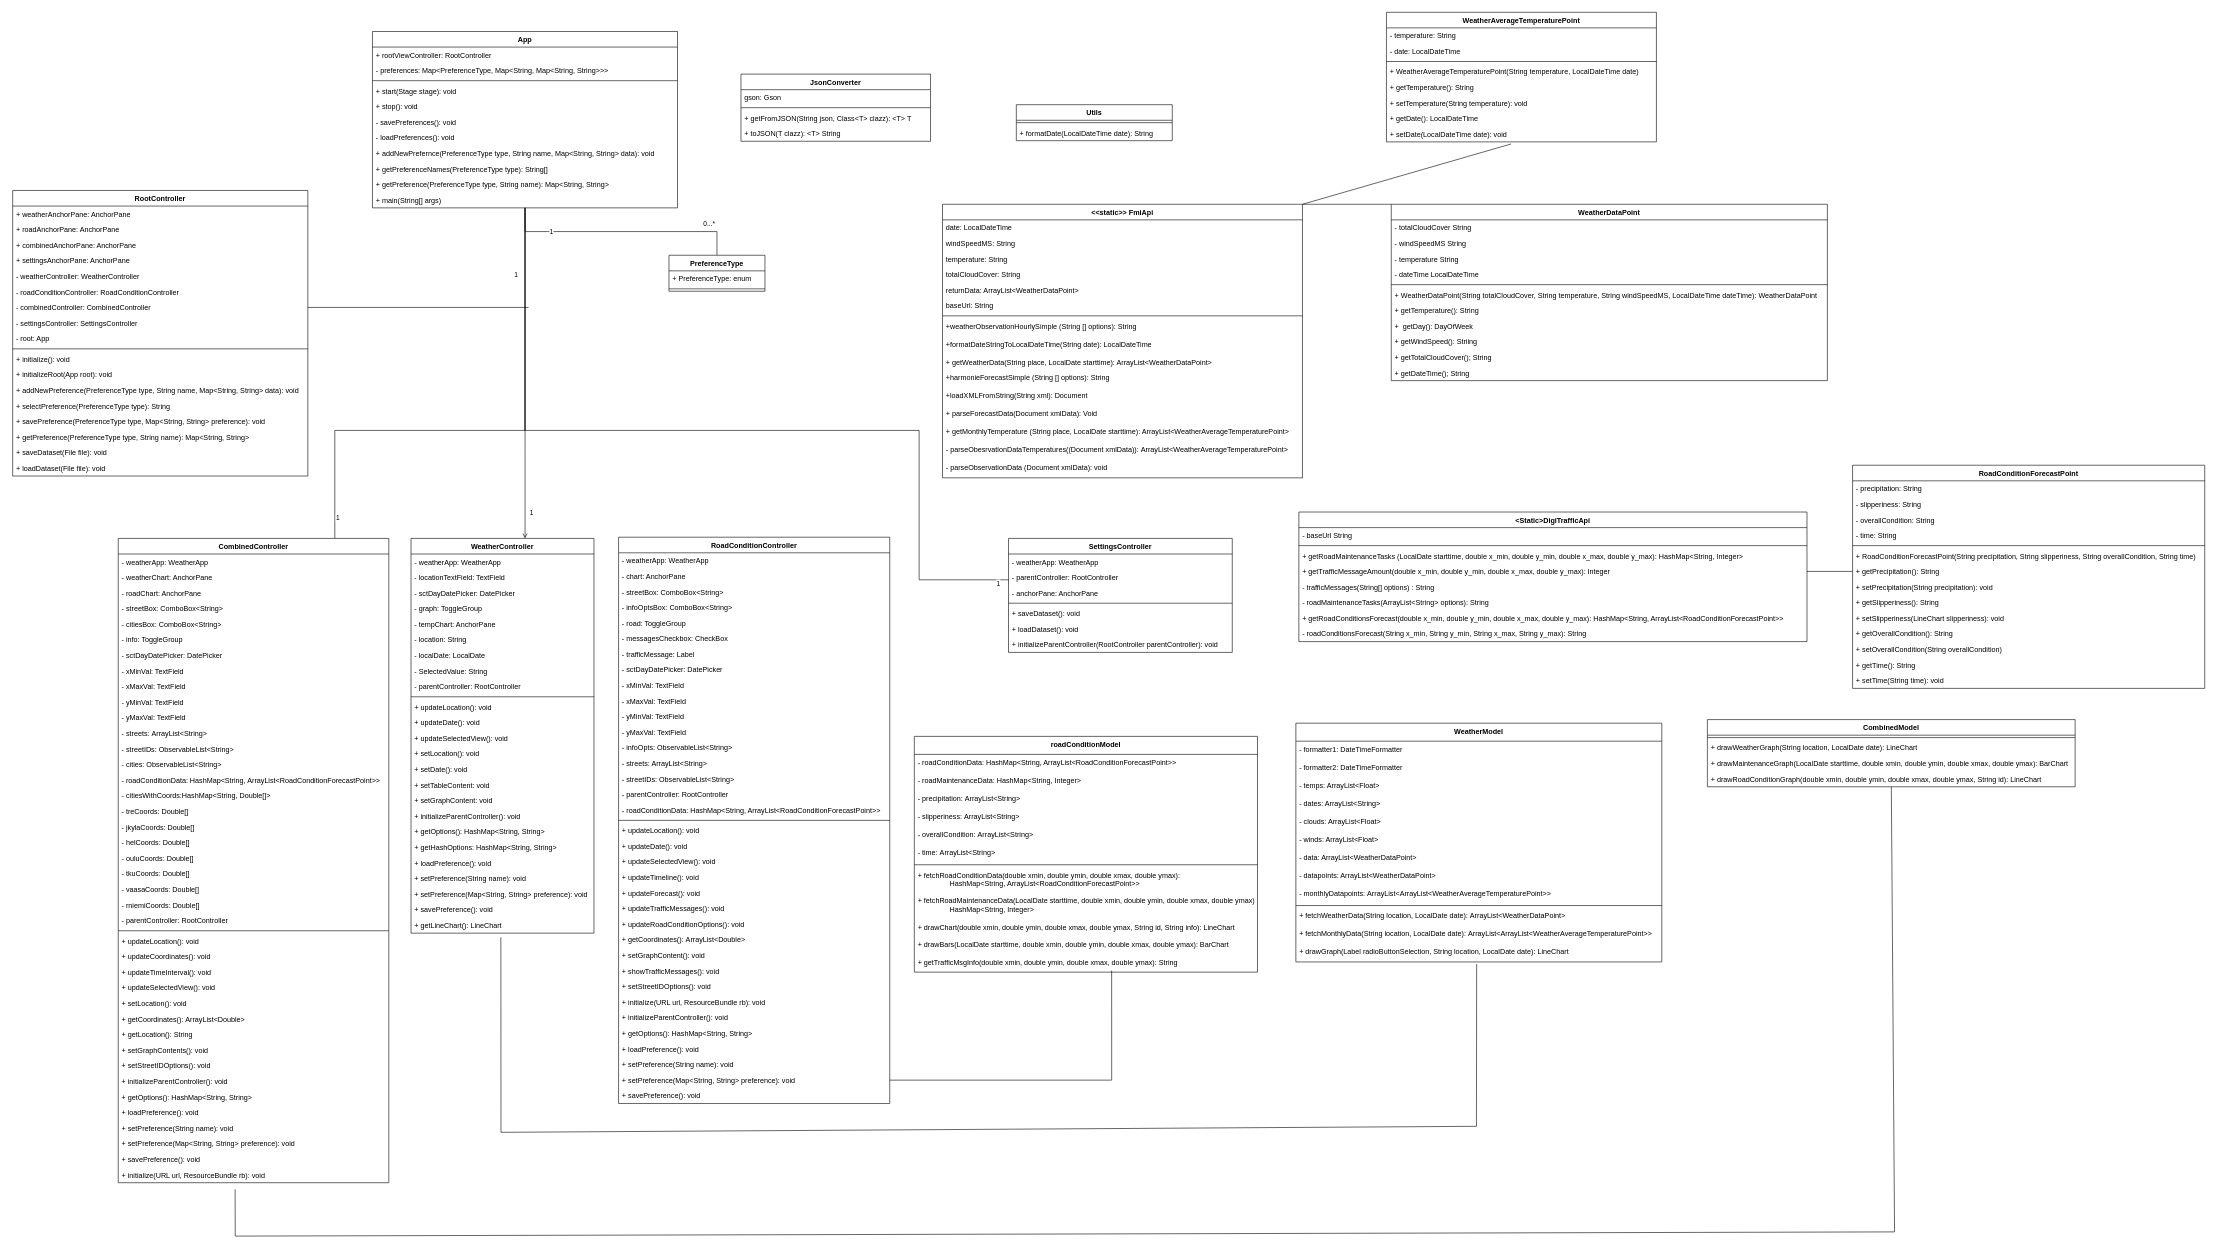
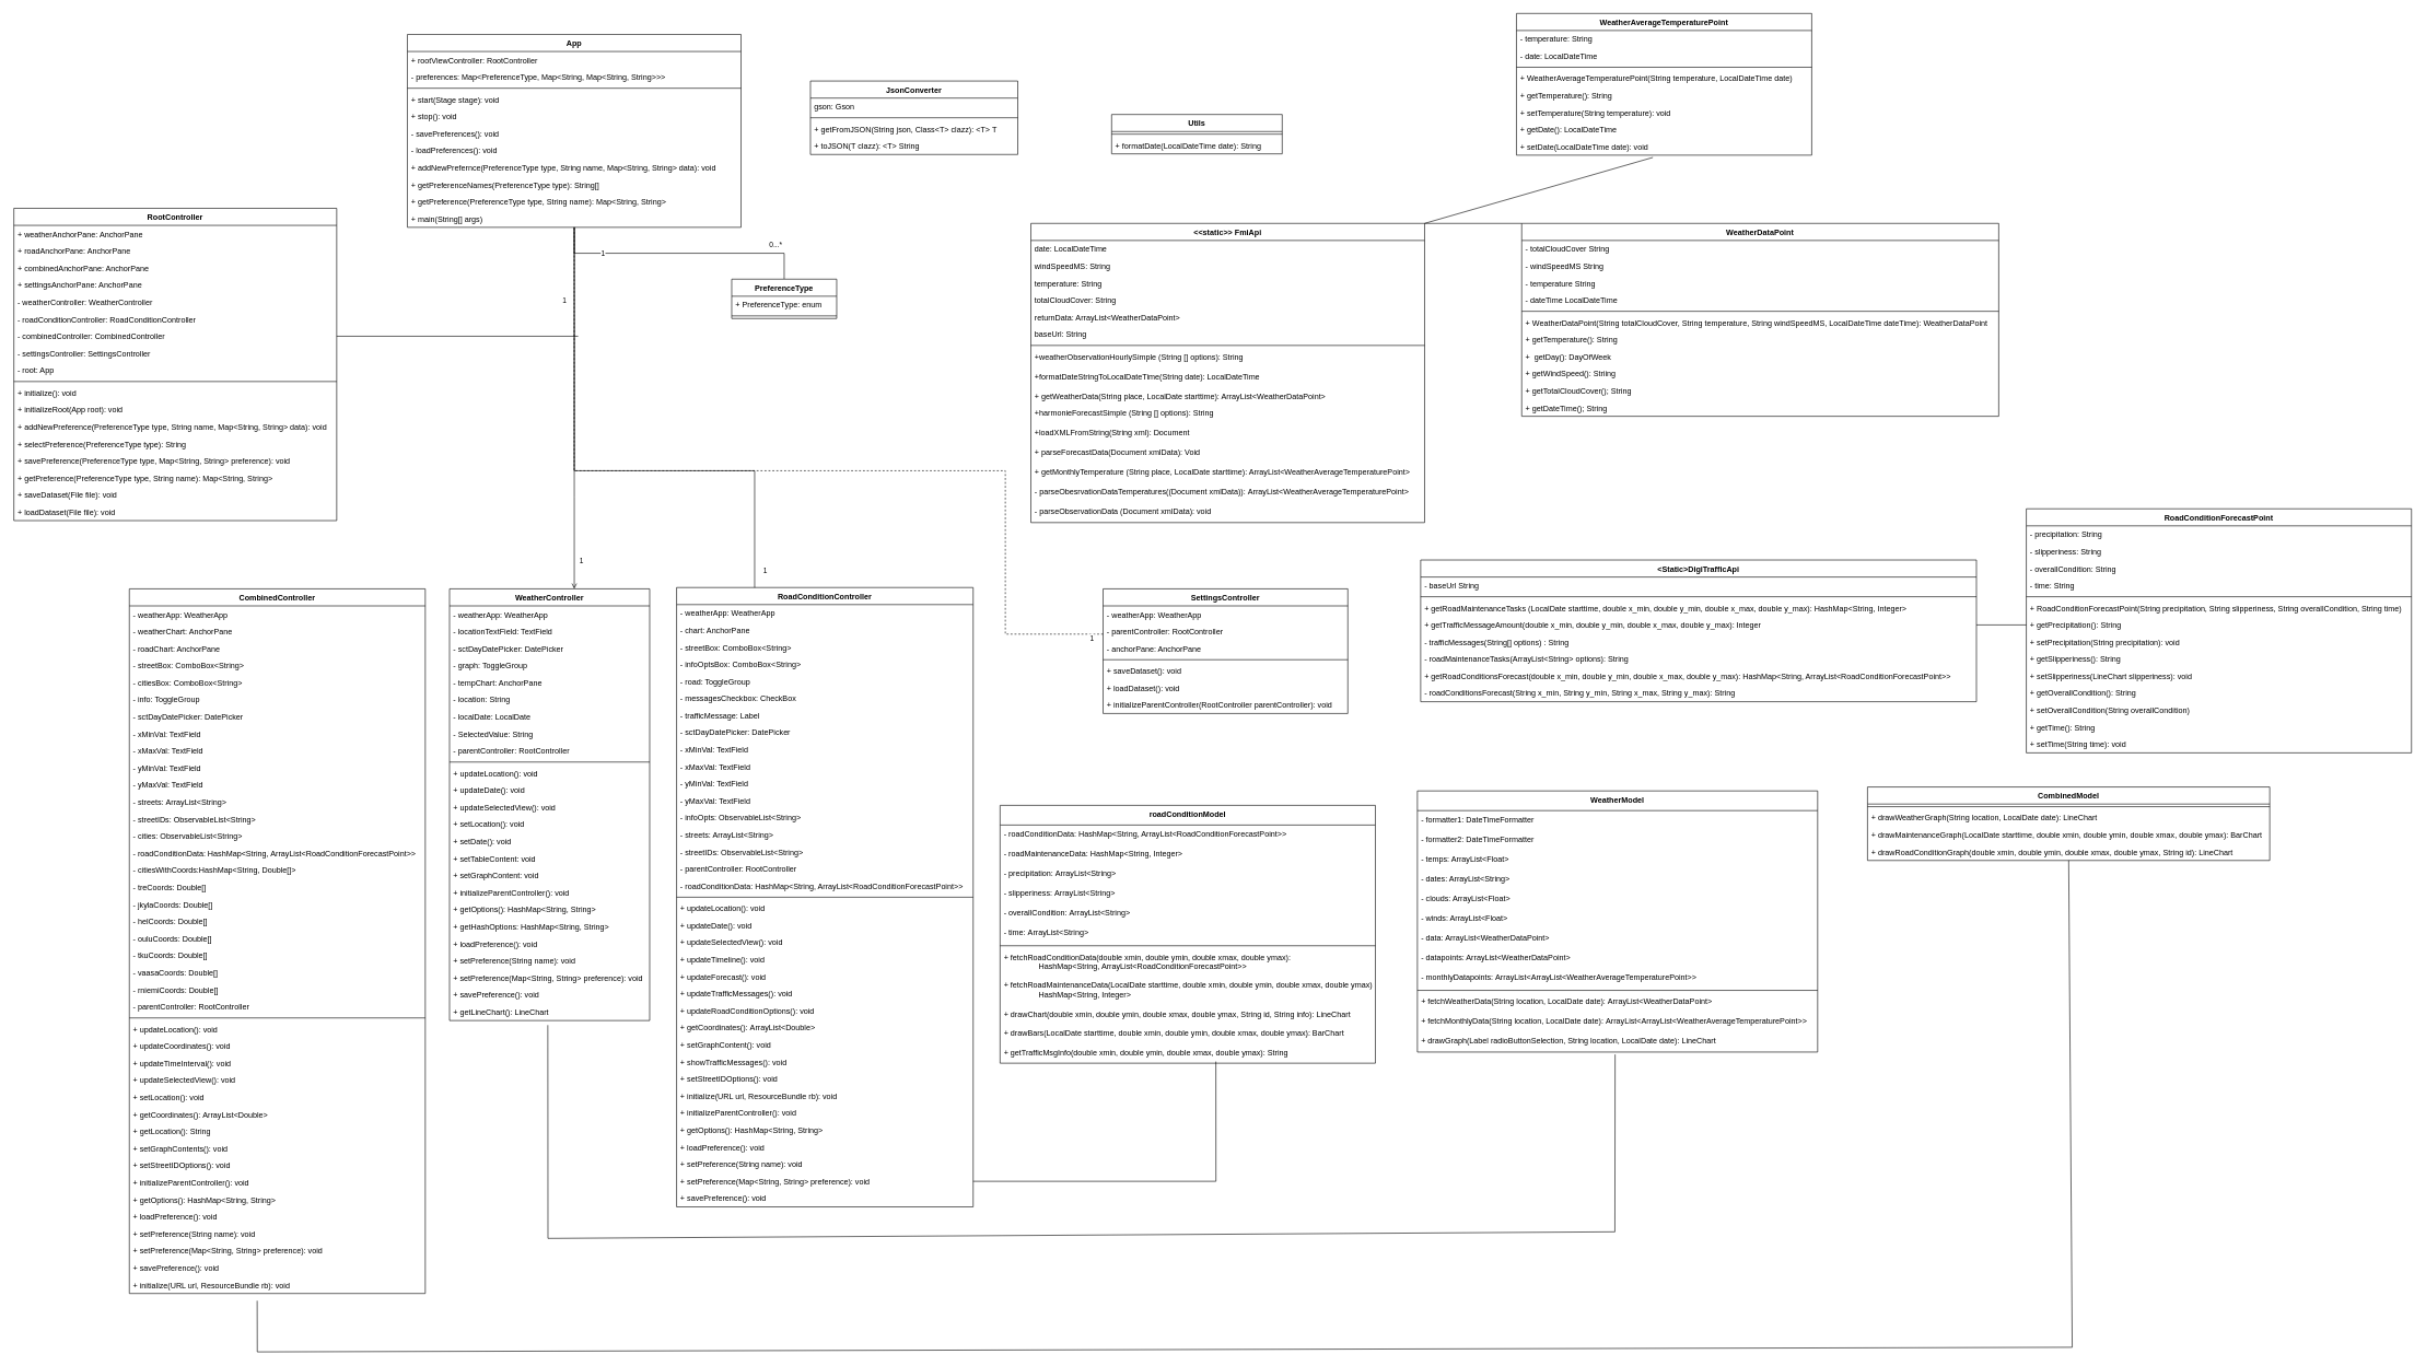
- <mxCell id="69" style="edgeStyle=orthogonalEdgeStyle;rounded=0;orthogonalLoop=1;jettySize=auto;html=1;endArrow=none;endFill=0;" parent="1" source="71" target="83" edge="1"><mxGeometry relative="1" as="geometry"><Array as="points"><mxPoint x="874" y="717" /><mxPoint x="557" y="717" /></Array></mxGeometry></mxCell>
- <mxCell id="70" value="1" style="edgeLabel;html=1;align=center;verticalAlign=middle;resizable=0;points=[];" parent="69" vertex="1" connectable="0"><mxGeometry x="0.919" y="4" relative="1" as="geometry"><mxPoint as="offset" /></mxGeometry></mxCell>
- <mxCell id="131" value="1" style="edgeStyle=orthogonalEdgeStyle;rounded=0;orthogonalLoop=1;jettySize=auto;html=1;endArrow=none;endFill=0;" parent="1" source="133" target="71" edge="1"><mxGeometry x="0.943" y="-44" relative="1" as="geometry"><Array as="points"><mxPoint x="1531" y="966" /><mxPoint x="1531" y="717" /><mxPoint x="874" y="717" /></Array><mxPoint y="-1" as="offset" /></mxGeometry></mxCell>
+ <mxCell id="131" value="1" style="edgeStyle=orthogonalEdgeStyle;rounded=0;orthogonalLoop=1;jettySize=auto;html=1;endArrow=none;endFill=0;dashed=1;" parent="1" source="133" target="71" edge="1"><mxGeometry x="0.943" y="-44" relative="1" as="geometry"><Array as="points"><mxPoint x="1531" y="966" /><mxPoint x="1531" y="717" /><mxPoint x="874" y="717" /></Array><mxPoint y="-1" as="offset" /></mxGeometry></mxCell>
+ <mxCell id="65" style="edgeStyle=orthogonalEdgeStyle;rounded=0;orthogonalLoop=1;jettySize=auto;html=1;endArrow=none;endFill=0;" parent="1" source="71" target="28" edge="1"><mxGeometry relative="1" as="geometry"><Array as="points"><mxPoint x="874" y="717" /><mxPoint x="1149" y="717" /></Array></mxGeometry></mxCell>
+ <mxCell id="66" value="1" style="edgeLabel;html=1;align=center;verticalAlign=middle;resizable=0;points=[];" parent="65" vertex="1" connectable="0"><mxGeometry x="0.926" y="2" relative="1" as="geometry"><mxPoint x="13" y="5" as="offset" /></mxGeometry></mxCell>
